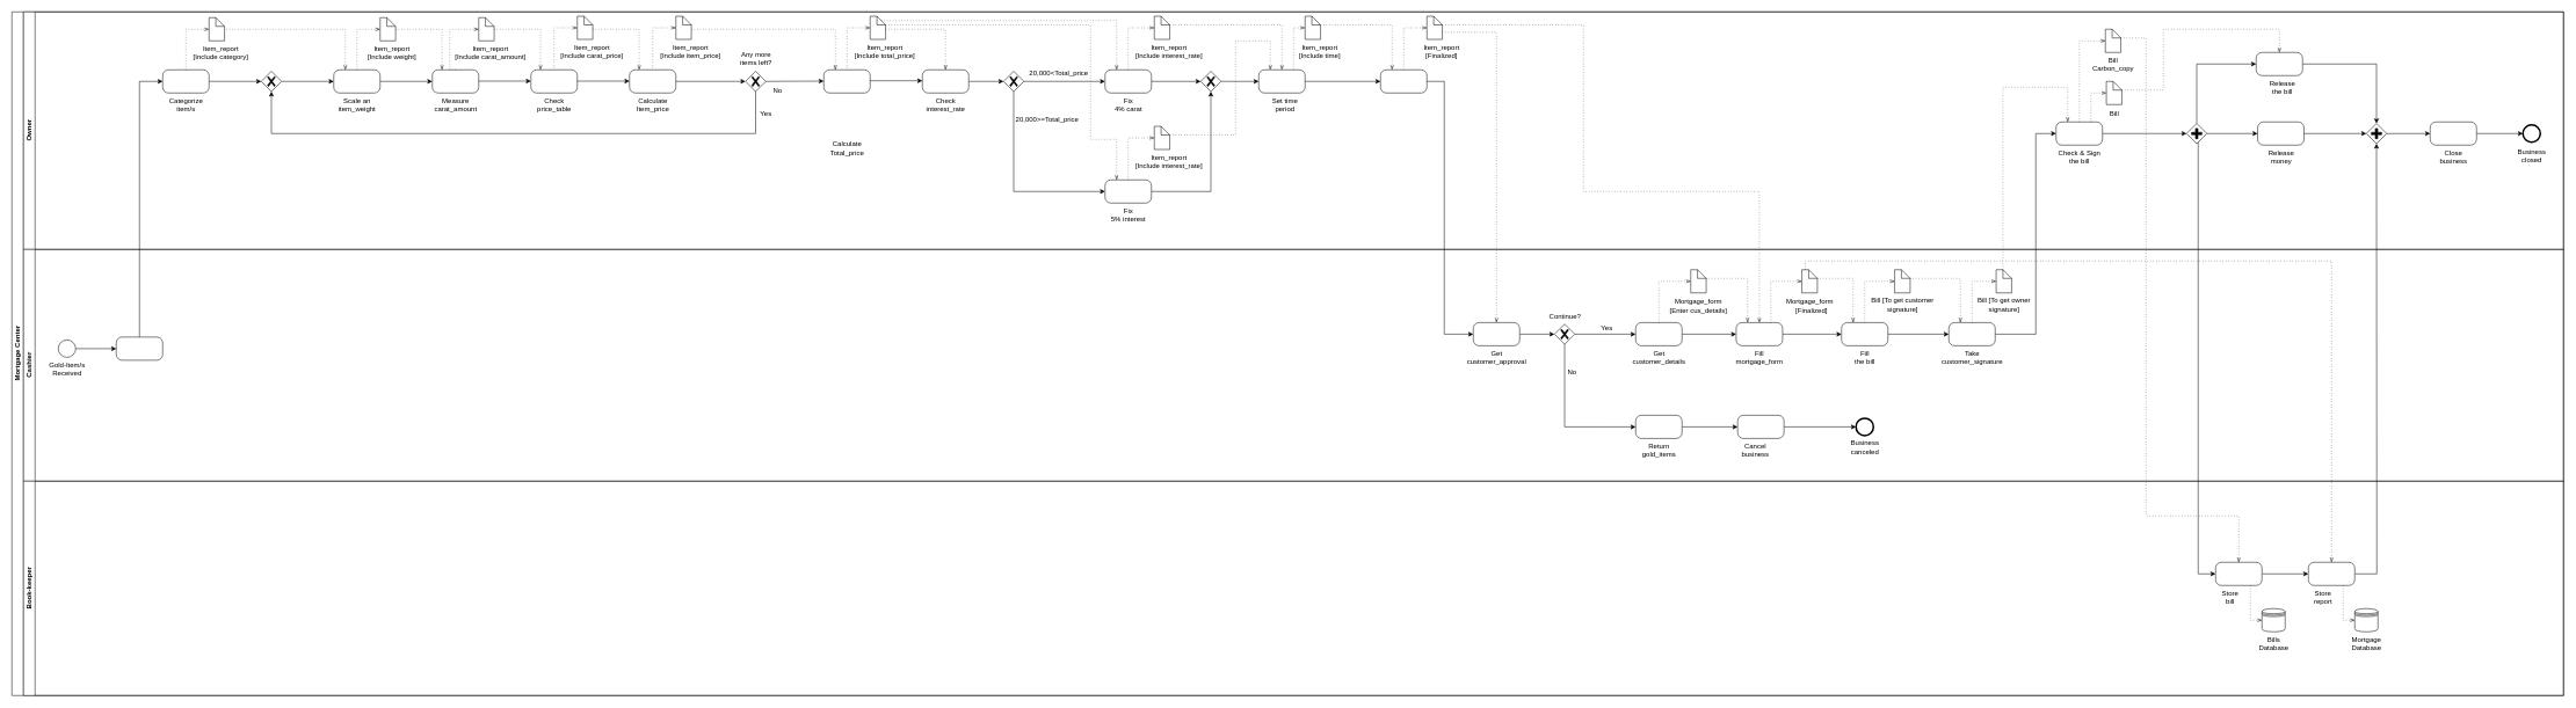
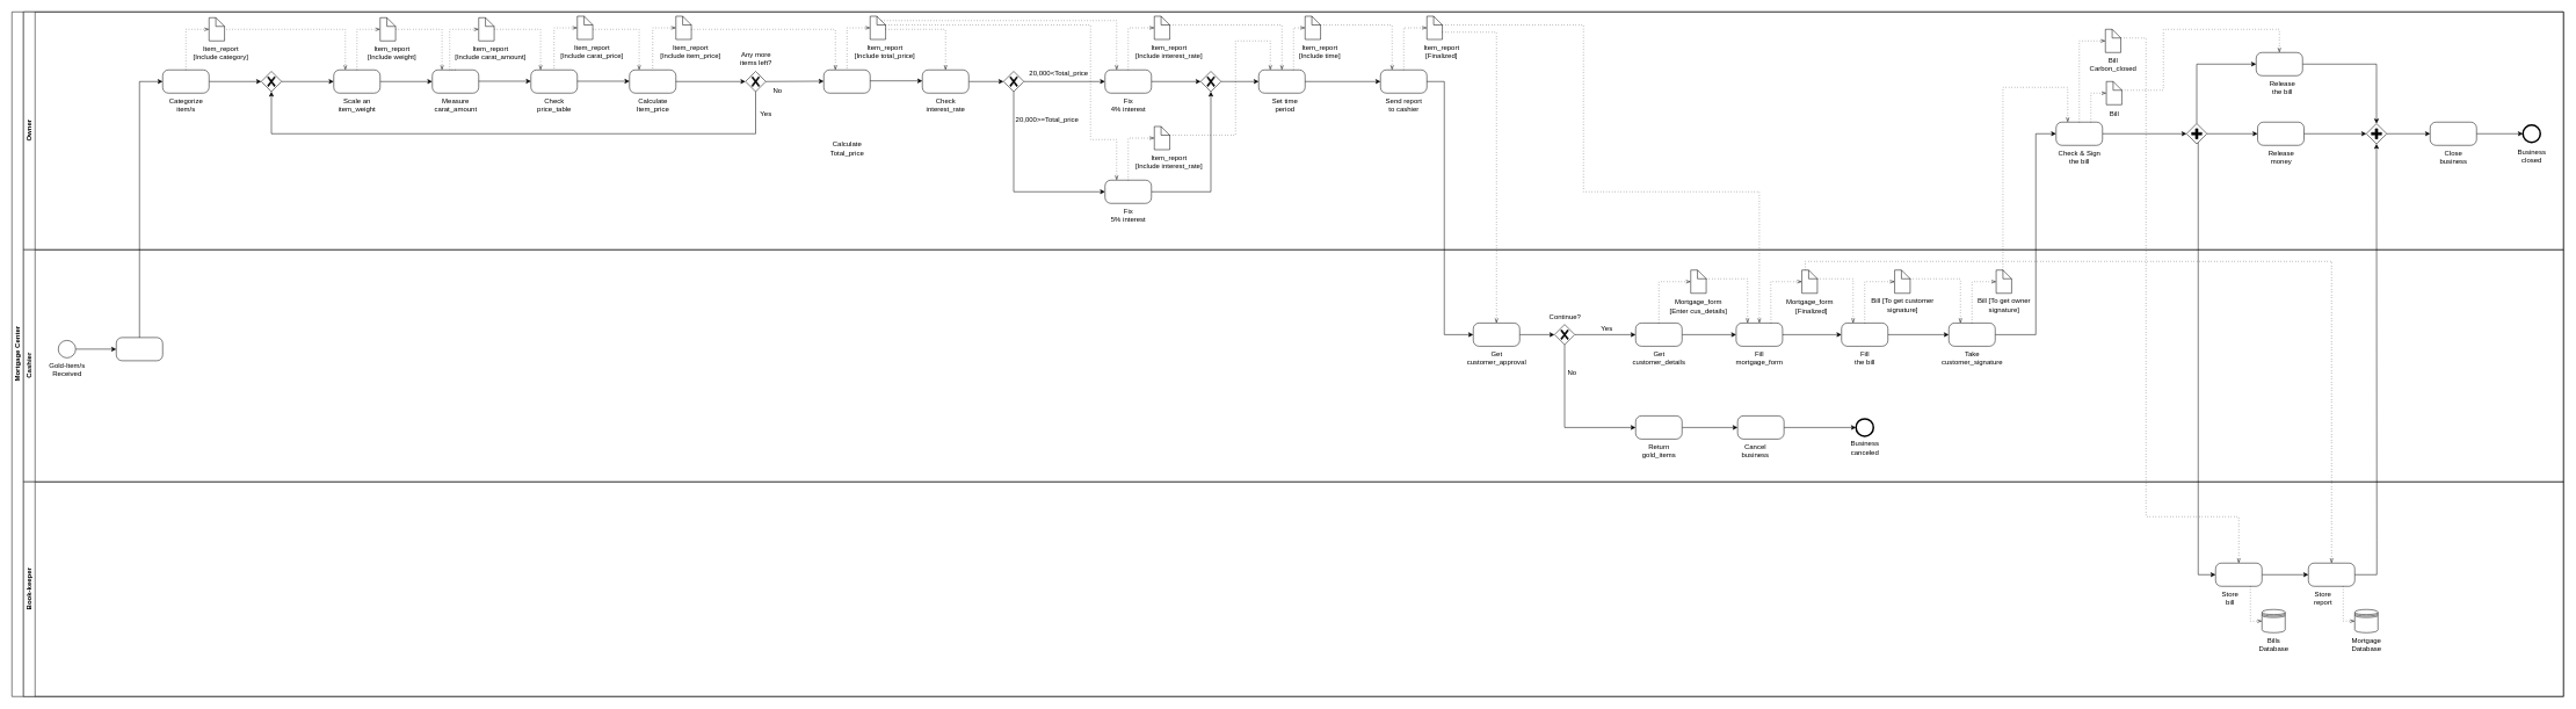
- <mxCell id="95" value="&lt;div&gt;Bill&lt;/div&gt;&lt;div&gt;Carbon_copy&lt;br&gt;&lt;/div&gt;" style="text;html=1;align=center;verticalAlign=middle;resizable=0;points=[];autosize=1;strokeColor=none;fillColor=none;" parent="3" vertex="1"><mxGeometry x="3558.33" y="70" width="90" height="40" as="geometry" /></mxCell>
+ <mxCell id="95" value="&lt;div&gt;Bill&lt;/div&gt;&lt;div&gt;Carbon_closed&lt;br&gt;&lt;/div&gt;" style="text;html=1;align=center;verticalAlign=middle;resizable=0;points=[];autosize=1;strokeColor=none;fillColor=none;" parent="3" vertex="1"><mxGeometry x="3558.33" y="70" width="90" height="40" as="geometry" /></mxCell>
- <mxCell id="68" value="&lt;div&gt;Fix&lt;/div&gt;&lt;div&gt;4% carat&lt;br&gt;&lt;/div&gt;" style="text;html=1;align=center;verticalAlign=middle;resizable=0;points=[];autosize=1;strokeColor=none;fillColor=none;" parent="3" vertex="1"><mxGeometry x="1865" y="140" width="80" height="40" as="geometry" /></mxCell>
+ <mxCell id="68" value="&lt;div&gt;Fix&lt;/div&gt;&lt;div&gt;4% interest&lt;br&gt;&lt;/div&gt;" style="text;html=1;align=center;verticalAlign=middle;resizable=0;points=[];autosize=1;strokeColor=none;fillColor=none;" parent="3" vertex="1"><mxGeometry x="1865" y="140" width="80" height="40" as="geometry" /></mxCell>
+ <mxCell id="82" value="&lt;div&gt;Send report&lt;/div&gt;&lt;div&gt;to cashier&lt;br&gt;&lt;/div&gt;" style="text;html=1;align=center;verticalAlign=middle;resizable=0;points=[];autosize=1;strokeColor=none;fillColor=none;" parent="3" vertex="1"><mxGeometry x="2340" y="140" width="80" height="40" as="geometry" /></mxCell>
